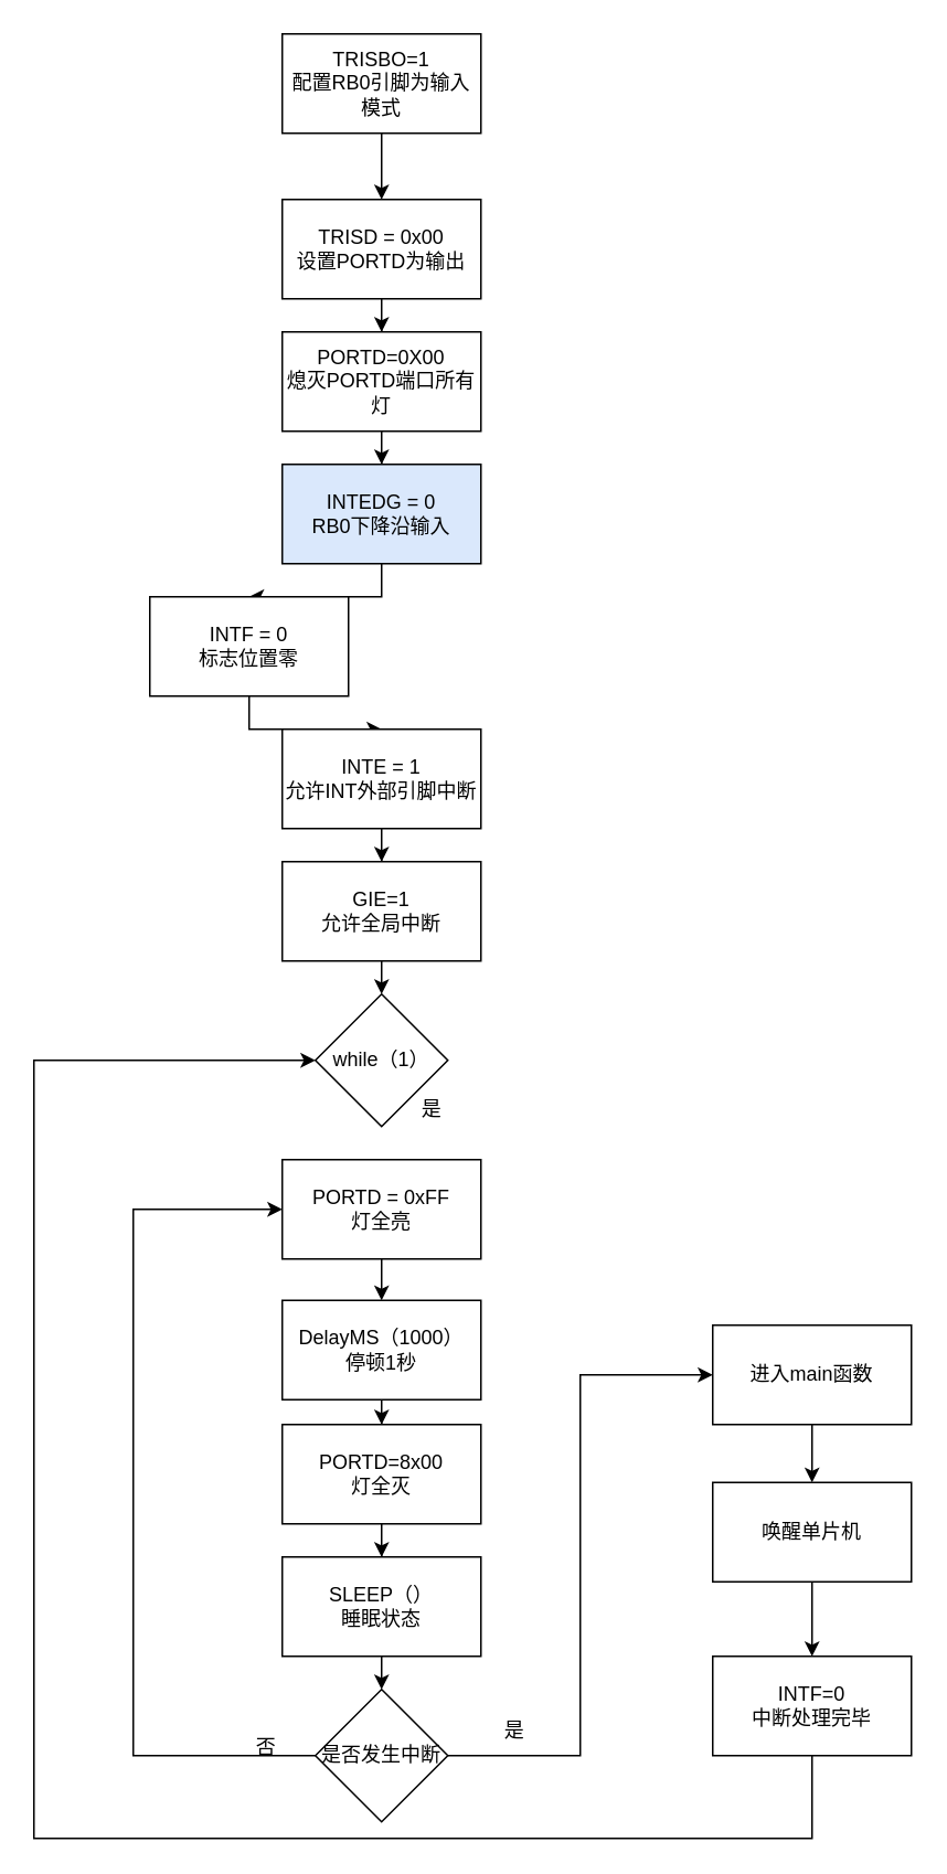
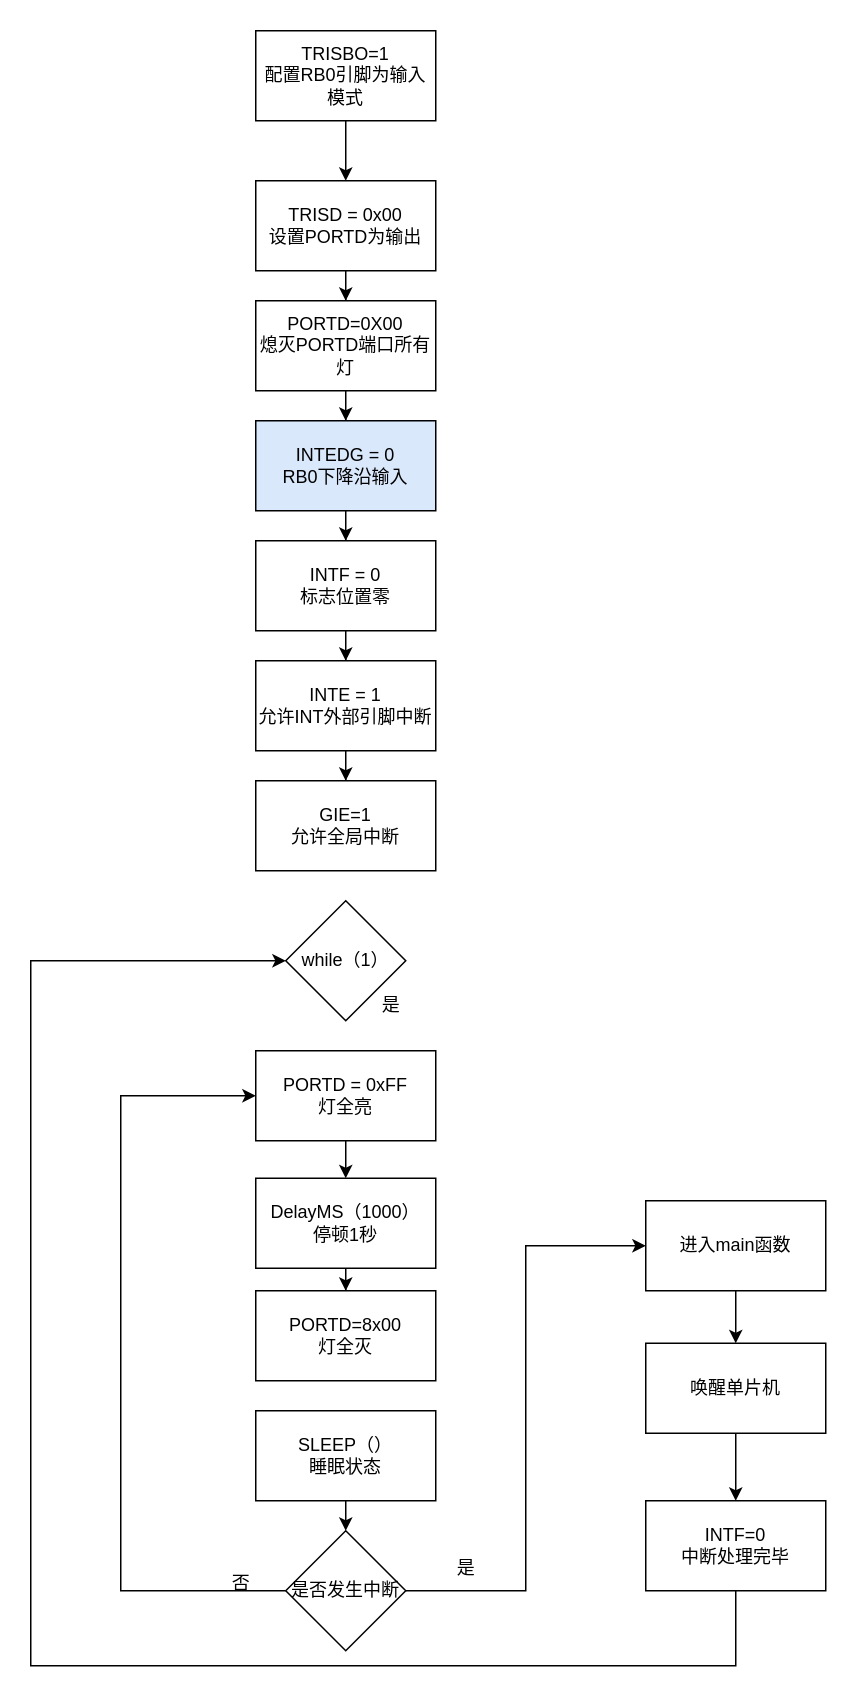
- <mxCell id="11" value="INTF = 0&lt;br&gt;标志位置零" style="rounded=0;whiteSpace=wrap;html=1;" vertex="1" parent="1"><mxGeometry x="90" y="360" width="120" height="60" as="geometry" /></mxCell>
+ <mxCell id="11" value="INTF = 0&lt;br&gt;标志位置零" style="rounded=0;whiteSpace=wrap;html=1;" vertex="1" parent="1"><mxGeometry x="170" y="360" width="120" height="60" as="geometry" /></mxCell>
- <mxCell id="14" style="edgeStyle=orthogonalEdgeStyle;rounded=0;orthogonalLoop=1;jettySize=auto;html=1;exitX=0.5;exitY=1;exitDx=0;exitDy=0;entryX=0.5;entryY=0;entryDx=0;entryDy=0;" edge="1" parent="1" source="15" target="27"><mxGeometry relative="1" as="geometry" /></mxCell>
- <mxCell id="31" style="edgeStyle=orthogonalEdgeStyle;rounded=0;orthogonalLoop=1;jettySize=auto;html=1;" edge="1" parent="1" source="32" target="34"><mxGeometry relative="1" as="geometry" /></mxCell>
